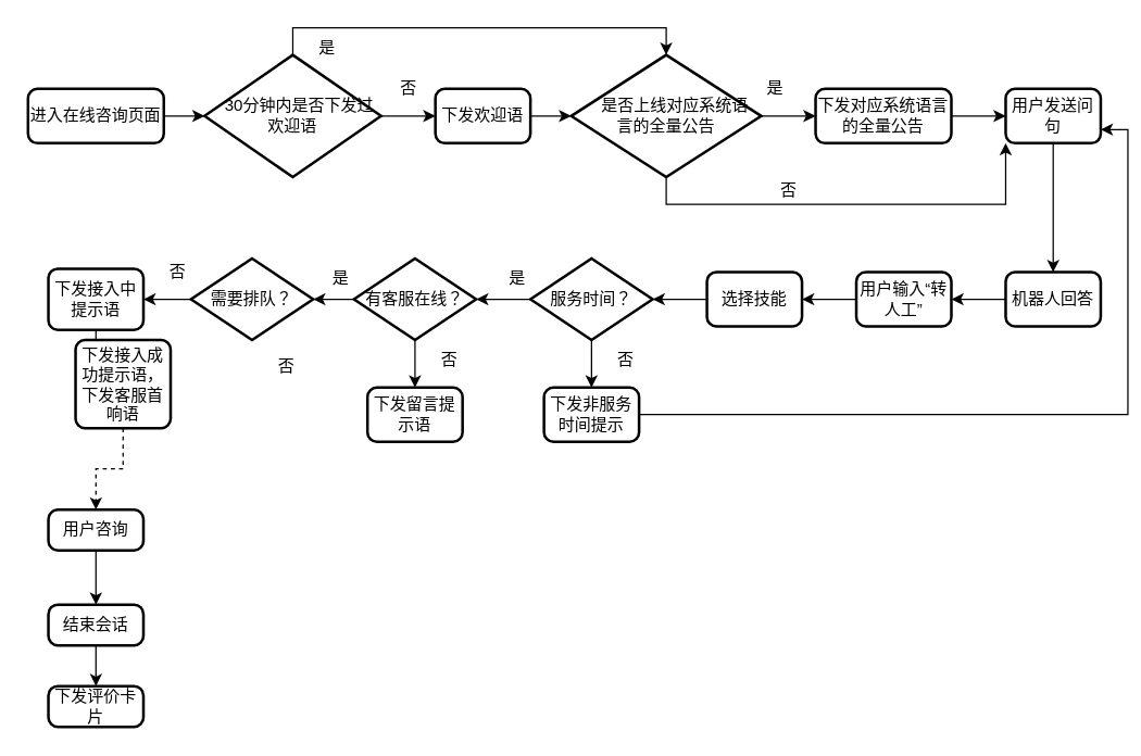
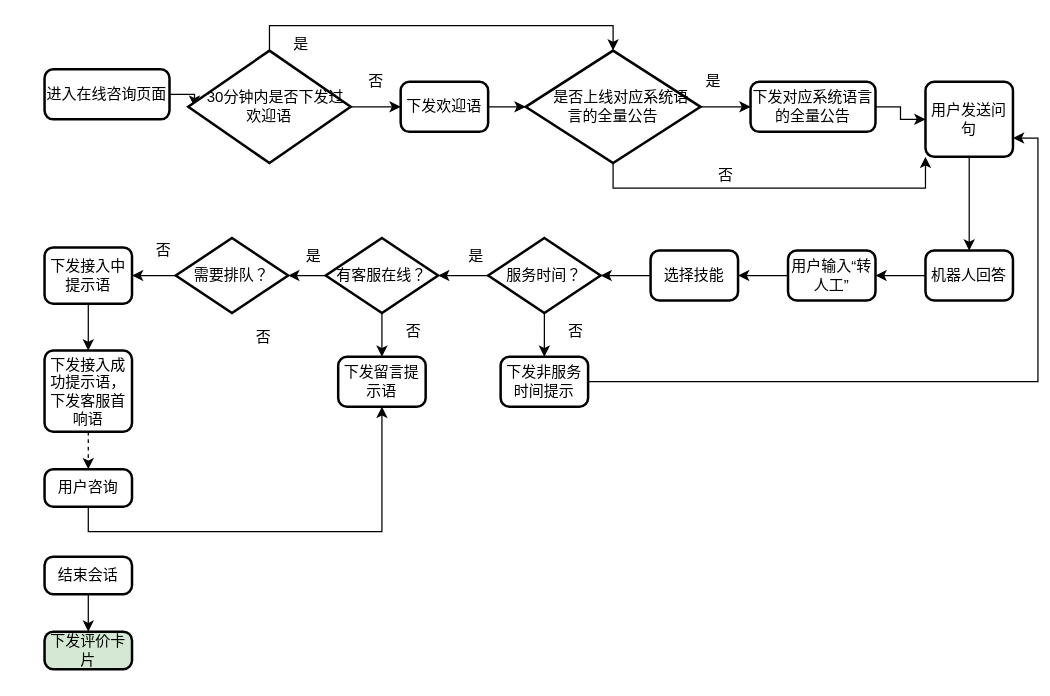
- <mxCell id="3" value="进入在线咨询页面" style="rounded=1;whiteSpace=wrap;html=1;absoluteArcSize=1;arcSize=14;strokeWidth=2;" vertex="1" parent="1"><mxGeometry x="20" y="65" width="100" height="40" as="geometry" /></mxCell>
+ <mxCell id="3" value="进入在线咨询页面" style="rounded=1;whiteSpace=wrap;html=1;absoluteArcSize=1;arcSize=14;strokeWidth=2;" vertex="1" parent="1"><mxGeometry x="35" y="55" width="100" height="40" as="geometry" /></mxCell>
- <mxCell id="15" value="用户发送问句" style="rounded=1;whiteSpace=wrap;html=1;absoluteArcSize=1;arcSize=14;strokeWidth=2;" vertex="1" parent="1"><mxGeometry x="740" y="65" width="70" height="40" as="geometry" /></mxCell>
+ <mxCell id="15" value="用户发送问句" style="rounded=1;whiteSpace=wrap;html=1;absoluteArcSize=1;arcSize=14;strokeWidth=2;" vertex="1" parent="1"><mxGeometry x="740" y="65" width="70" height="60" as="geometry" /></mxCell>
- <mxCell id="34" value="下发接入成功提示语，下发客服首响语" style="rounded=1;whiteSpace=wrap;html=1;absoluteArcSize=1;arcSize=14;strokeWidth=2;" vertex="1" parent="1"><mxGeometry x="55" y="250" width="70" height="65" as="geometry" /></mxCell>
+ <mxCell id="34" value="下发接入成功提示语，下发客服首响语" style="rounded=1;whiteSpace=wrap;html=1;absoluteArcSize=1;arcSize=14;strokeWidth=2;" vertex="1" parent="1"><mxGeometry x="35" y="280" width="70" height="65" as="geometry" /></mxCell>
- <mxCell id="35" style="edgeStyle=orthogonalEdgeStyle;rounded=0;orthogonalLoop=1;jettySize=auto;html=1;exitX=0.5;exitY=1;exitDx=0;exitDy=0;entryX=0.5;entryY=0;entryDx=0;entryDy=0;" edge="1" parent="1" source="36" target="38"><mxGeometry relative="1" as="geometry" /></mxCell>
+ <mxCell id="35" style="edgeStyle=orthogonalEdgeStyle;rounded=0;orthogonalLoop=1;jettySize=auto;html=1;exitX=0.5;exitY=1;exitDx=0;exitDy=0;" edge="1" parent="1" source="36" target="28"><mxGeometry relative="1" as="geometry" /></mxCell>
- <mxCell id="39" value="下发评价卡片" style="rounded=1;whiteSpace=wrap;html=1;absoluteArcSize=1;arcSize=14;strokeWidth=2;" vertex="1" parent="1"><mxGeometry x="35" y="505" width="70" height="30" as="geometry" /></mxCell>
+ <mxCell id="39" value="下发评价卡片" style="rounded=1;whiteSpace=wrap;html=1;absoluteArcSize=1;arcSize=14;strokeWidth=2;fillColor=#d5e8d4;" vertex="1" parent="1"><mxGeometry x="35" y="505" width="70" height="30" as="geometry" /></mxCell>
